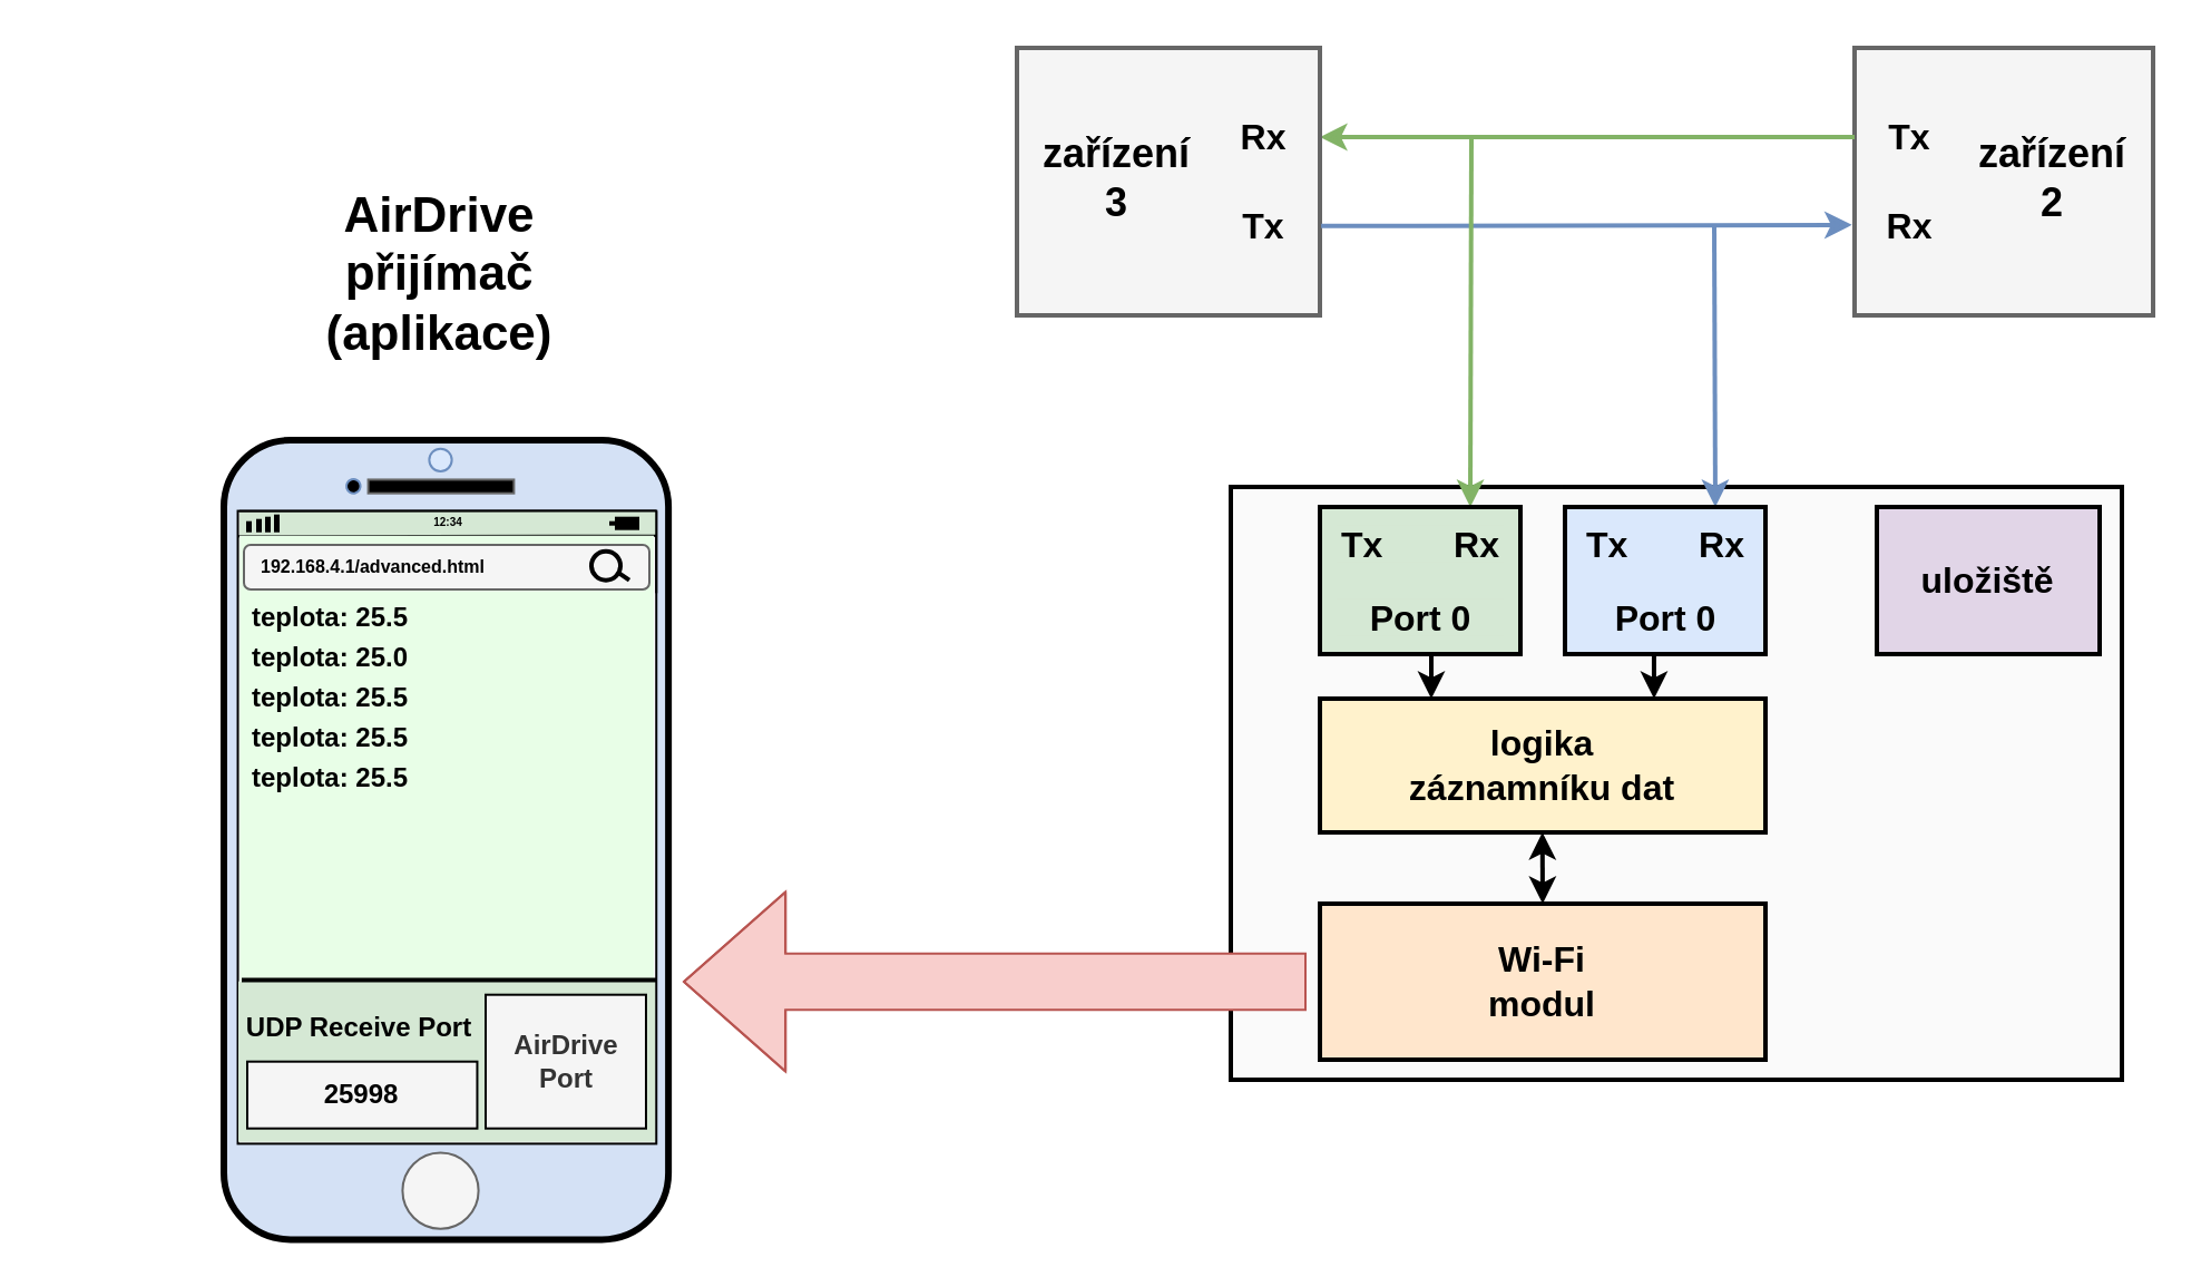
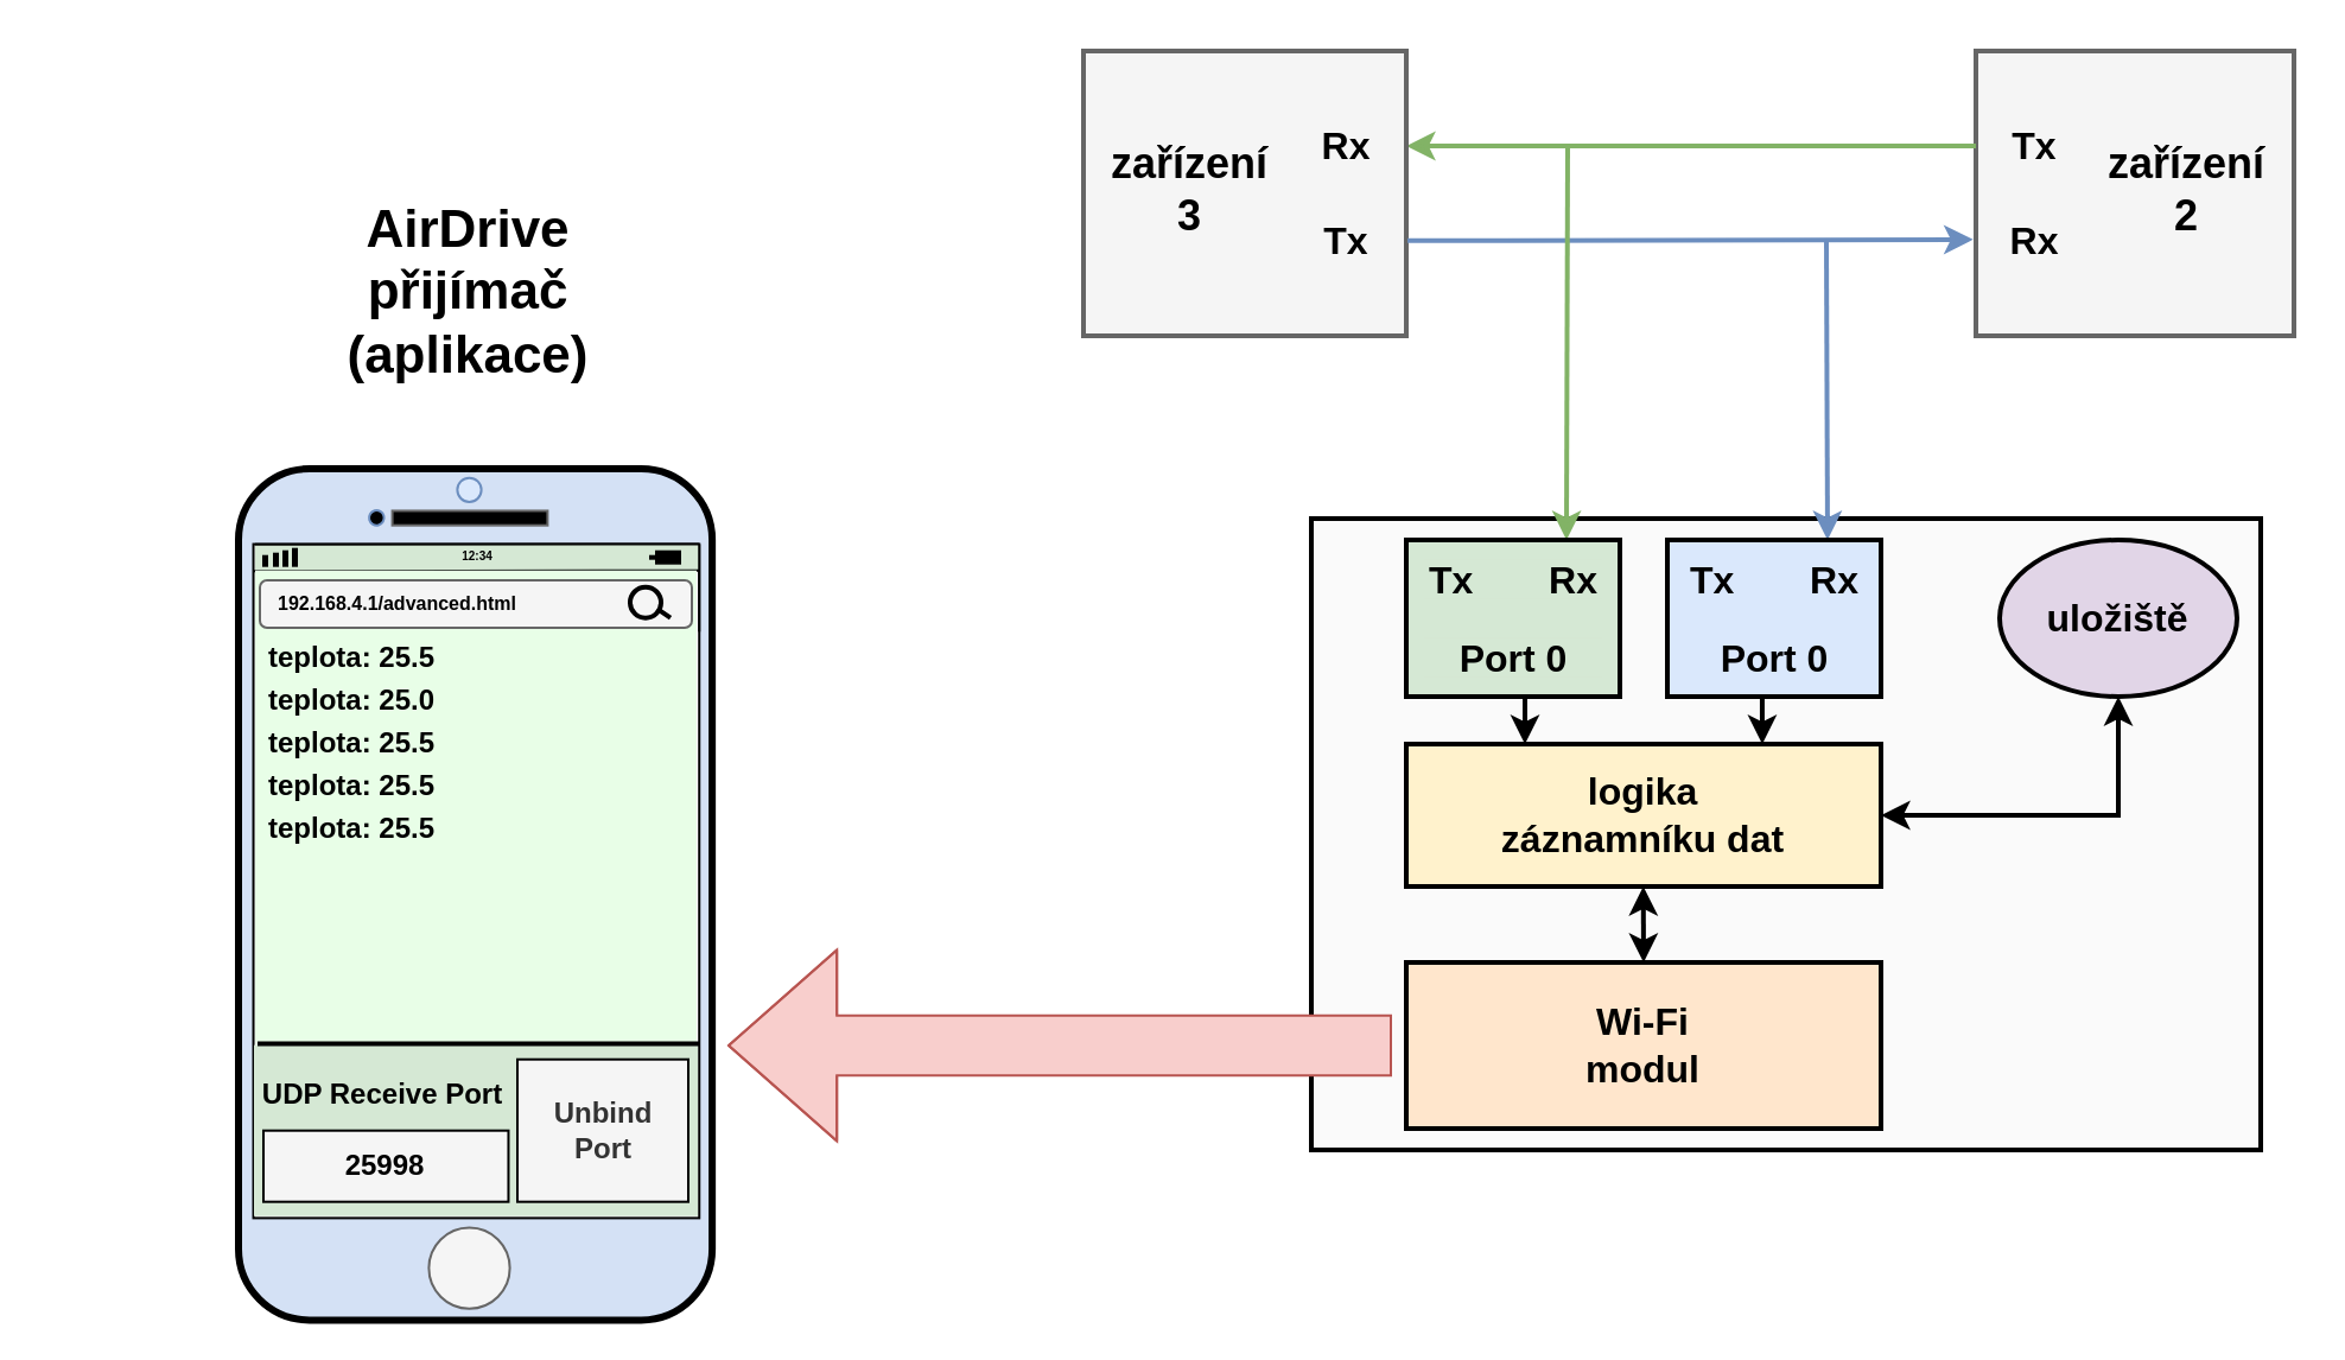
- <mxCell id="11" value="&lt;span style=&quot;font-size: 16px;&quot;&gt;&lt;b&gt;uložiště&lt;/b&gt;&lt;/span&gt;" style="rounded=0;whiteSpace=wrap;html=1;strokeWidth=2;fillColor=#e1d5e7;strokeColor=#000000;" parent="1" vertex="1"><mxGeometry x="842" y="227" width="100" height="66" as="geometry" /></mxCell>
+ <mxCell id="11" value="&lt;span style=&quot;font-size: 16px;&quot;&gt;&lt;b&gt;uložiště&lt;/b&gt;&lt;/span&gt;" style="ellipse;whiteSpace=wrap;html=1;strokeWidth=2;fillColor=#e1d5e7;strokeColor=#000000;" parent="1" vertex="1"><mxGeometry x="842" y="227" width="100" height="66" as="geometry" /></mxCell>
+ <mxCell id="30" value="" style="endArrow=classic;startArrow=classic;html=1;rounded=0;entryX=0.5;entryY=1;entryDx=0;entryDy=0;exitX=1;exitY=0.5;exitDx=0;exitDy=0;strokeWidth=2;" parent="1" source="26" target="11" edge="1"><mxGeometry width="50" height="50" relative="1" as="geometry"><mxPoint x="841" y="351" as="sourcePoint" /><mxPoint x="891" y="301" as="targetPoint" /><Array as="points"><mxPoint x="892" y="343" /></Array></mxGeometry></mxCell>
- <mxCell id="38" value="&lt;b&gt;AirDrive&lt;/b&gt;&lt;div&gt;&lt;b&gt;Port&lt;/b&gt;&lt;/div&gt;" style="rounded=0;whiteSpace=wrap;html=1;fillColor=#f5f5f5;fontColor=#333333;strokeColor=#000000;container=0;" parent="1" vertex="1"><mxGeometry x="217.5" y="445.85" width="72" height="60" as="geometry" /></mxCell>
+ <mxCell id="38" value="&lt;b&gt;Unbind&lt;/b&gt;&lt;div&gt;&lt;b&gt;Port&lt;/b&gt;&lt;/div&gt;" style="rounded=0;whiteSpace=wrap;html=1;fillColor=#f5f5f5;fontColor=#333333;strokeColor=#000000;container=0;" parent="1" vertex="1"><mxGeometry x="217.5" y="445.85" width="72" height="60" as="geometry" /></mxCell>
